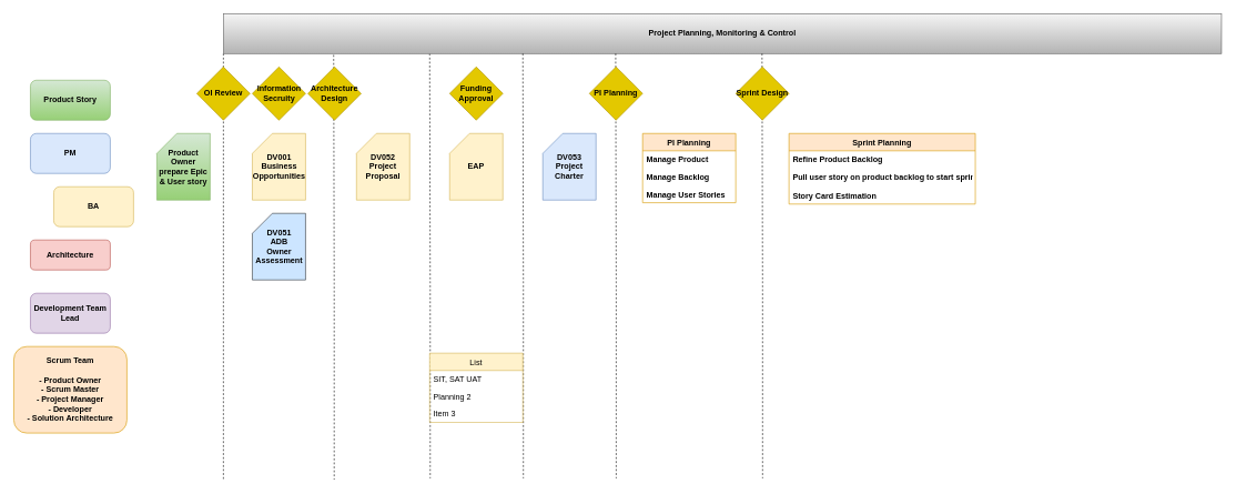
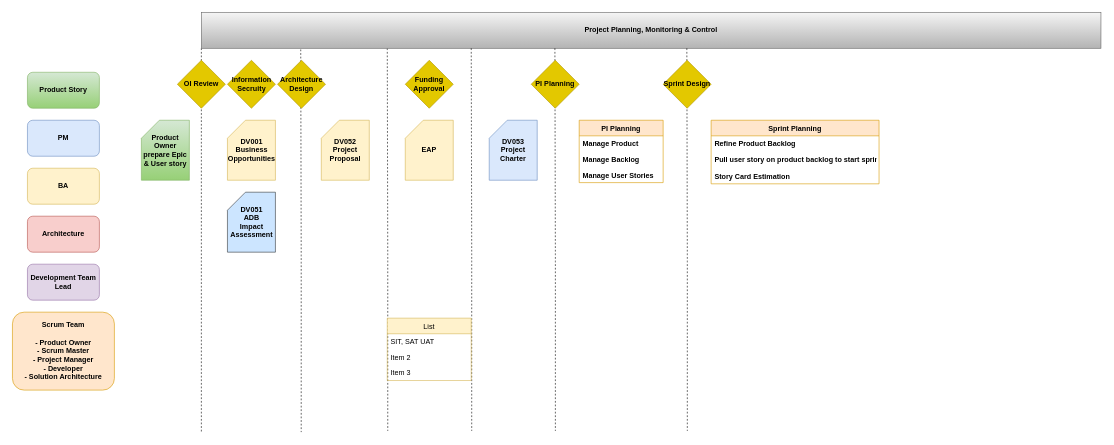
- <mxCell id="4" value="&lt;b&gt;BA&lt;/b&gt;" style="rounded=1;whiteSpace=wrap;html=1;fillColor=#fff2cc;strokeColor=#d6b656;" vertex="1" parent="1"><mxGeometry x="80" y="280" width="120" height="60" as="geometry" /></mxCell>
+ <mxCell id="4" value="&lt;b&gt;BA&lt;/b&gt;" style="rounded=1;whiteSpace=wrap;html=1;fillColor=#fff2cc;strokeColor=#d6b656;" vertex="1" parent="1"><mxGeometry x="45" y="280" width="120" height="60" as="geometry" /></mxCell>
- <mxCell id="13" value="&lt;div&gt;DV051&lt;/div&gt;&lt;div&gt;ADB&lt;br&gt;&lt;/div&gt;&lt;div&gt;Owner Assessment&lt;br&gt;&lt;/div&gt;" style="shape=card;whiteSpace=wrap;html=1;fillColor=#cce5ff;strokeColor=#36393d;fontStyle=1" vertex="1" parent="1"><mxGeometry x="378.5" y="320" width="80" height="100" as="geometry" /></mxCell>
+ <mxCell id="13" value="&lt;div&gt;DV051&lt;/div&gt;&lt;div&gt;ADB&lt;br&gt;&lt;/div&gt;&lt;div&gt;Impact Assessment&lt;br&gt;&lt;/div&gt;" style="shape=card;whiteSpace=wrap;html=1;fillColor=#cce5ff;strokeColor=#36393d;fontStyle=1" vertex="1" parent="1"><mxGeometry x="378.5" y="320" width="80" height="100" as="geometry" /></mxCell>
- <mxCell id="5" value="&lt;b&gt;Architecture&lt;/b&gt;" style="rounded=1;whiteSpace=wrap;html=1;fillColor=#f8cecc;strokeColor=#b85450;" vertex="1" parent="1"><mxGeometry x="45" y="360" width="120" height="45" as="geometry" /></mxCell>
+ <mxCell id="5" value="&lt;b&gt;Architecture&lt;/b&gt;" style="rounded=1;whiteSpace=wrap;html=1;fillColor=#f8cecc;strokeColor=#b85450;" vertex="1" parent="1"><mxGeometry x="45" y="360" width="120" height="60" as="geometry" /></mxCell>
- <mxCell id="37" value="Planning 2" style="text;strokeColor=none;fillColor=none;align=left;verticalAlign=top;spacingLeft=4;spacingRight=4;overflow=hidden;rotatable=0;points=[[0,0.5],[1,0.5]];portConstraint=eastwest;" vertex="1" parent="35"><mxGeometry y="52" width="140" height="26" as="geometry" /></mxCell>
+ <mxCell id="37" value="Item 2" style="text;strokeColor=none;fillColor=none;align=left;verticalAlign=top;spacingLeft=4;spacingRight=4;overflow=hidden;rotatable=0;points=[[0,0.5],[1,0.5]];portConstraint=eastwest;" vertex="1" parent="35"><mxGeometry y="52" width="140" height="26" as="geometry" /></mxCell>
